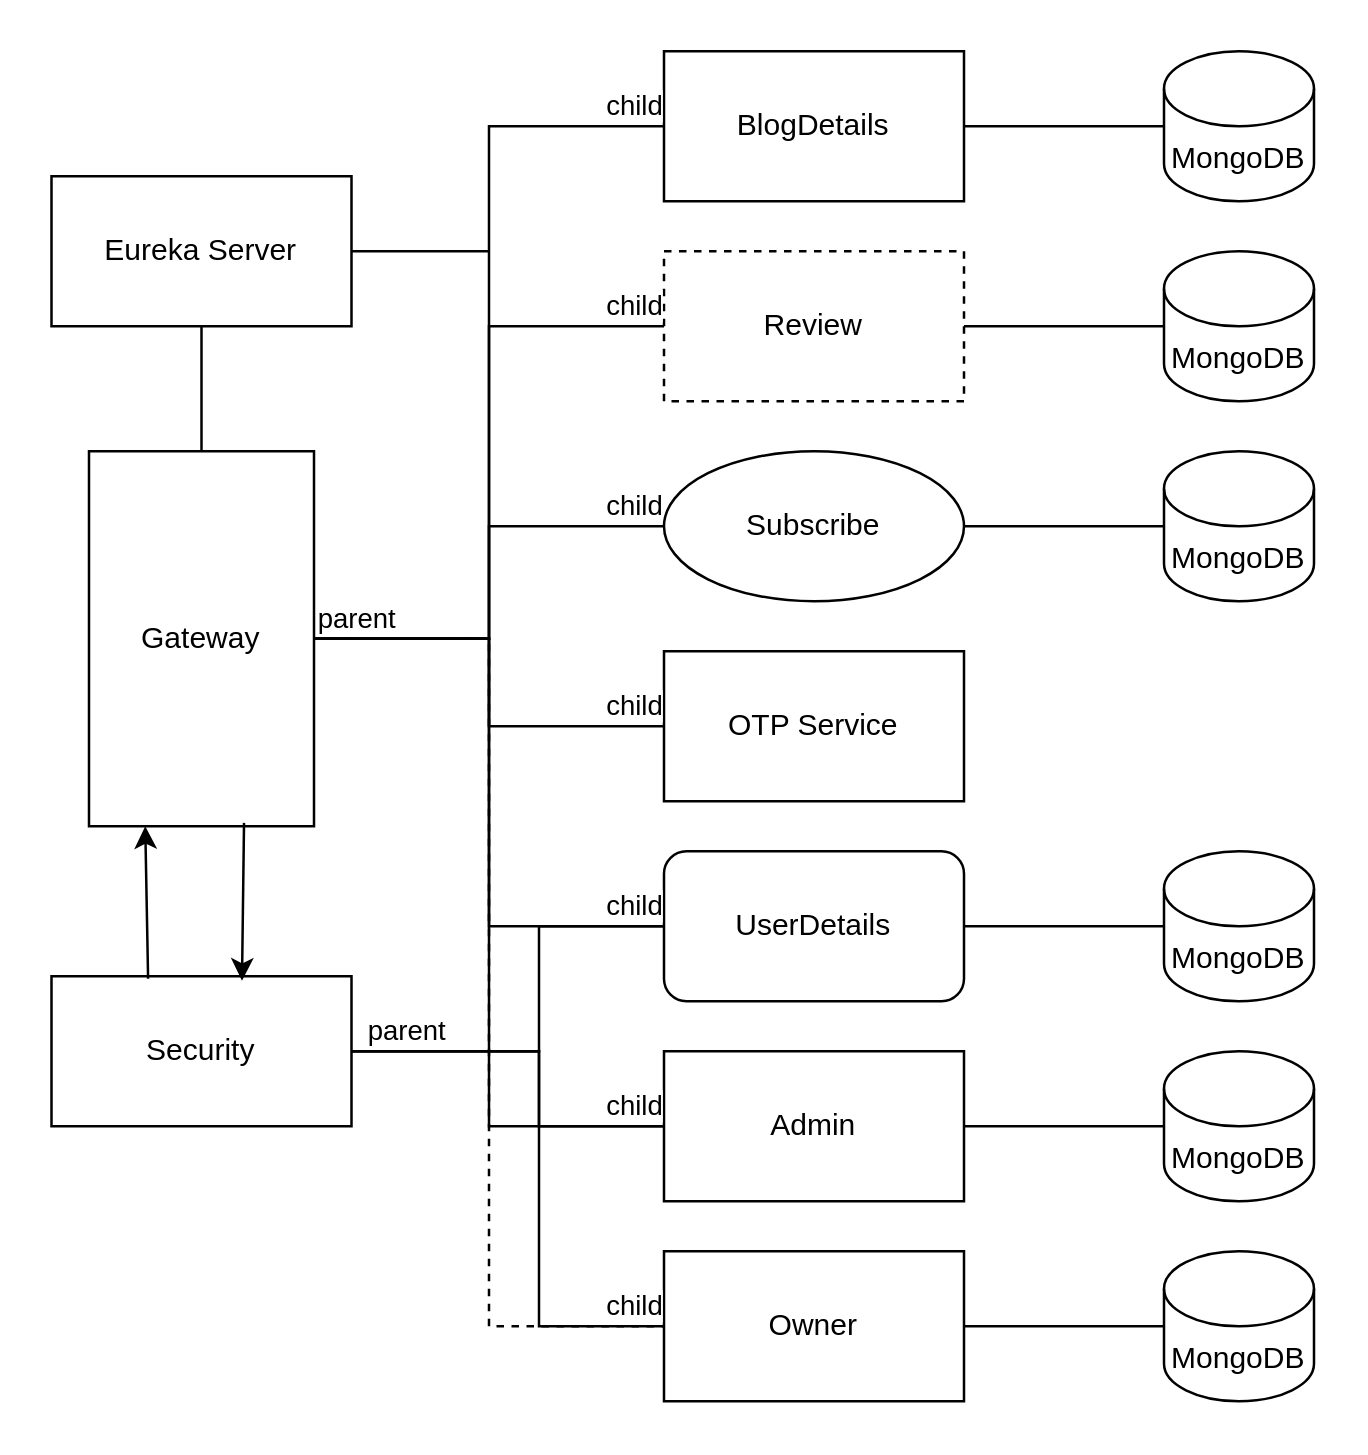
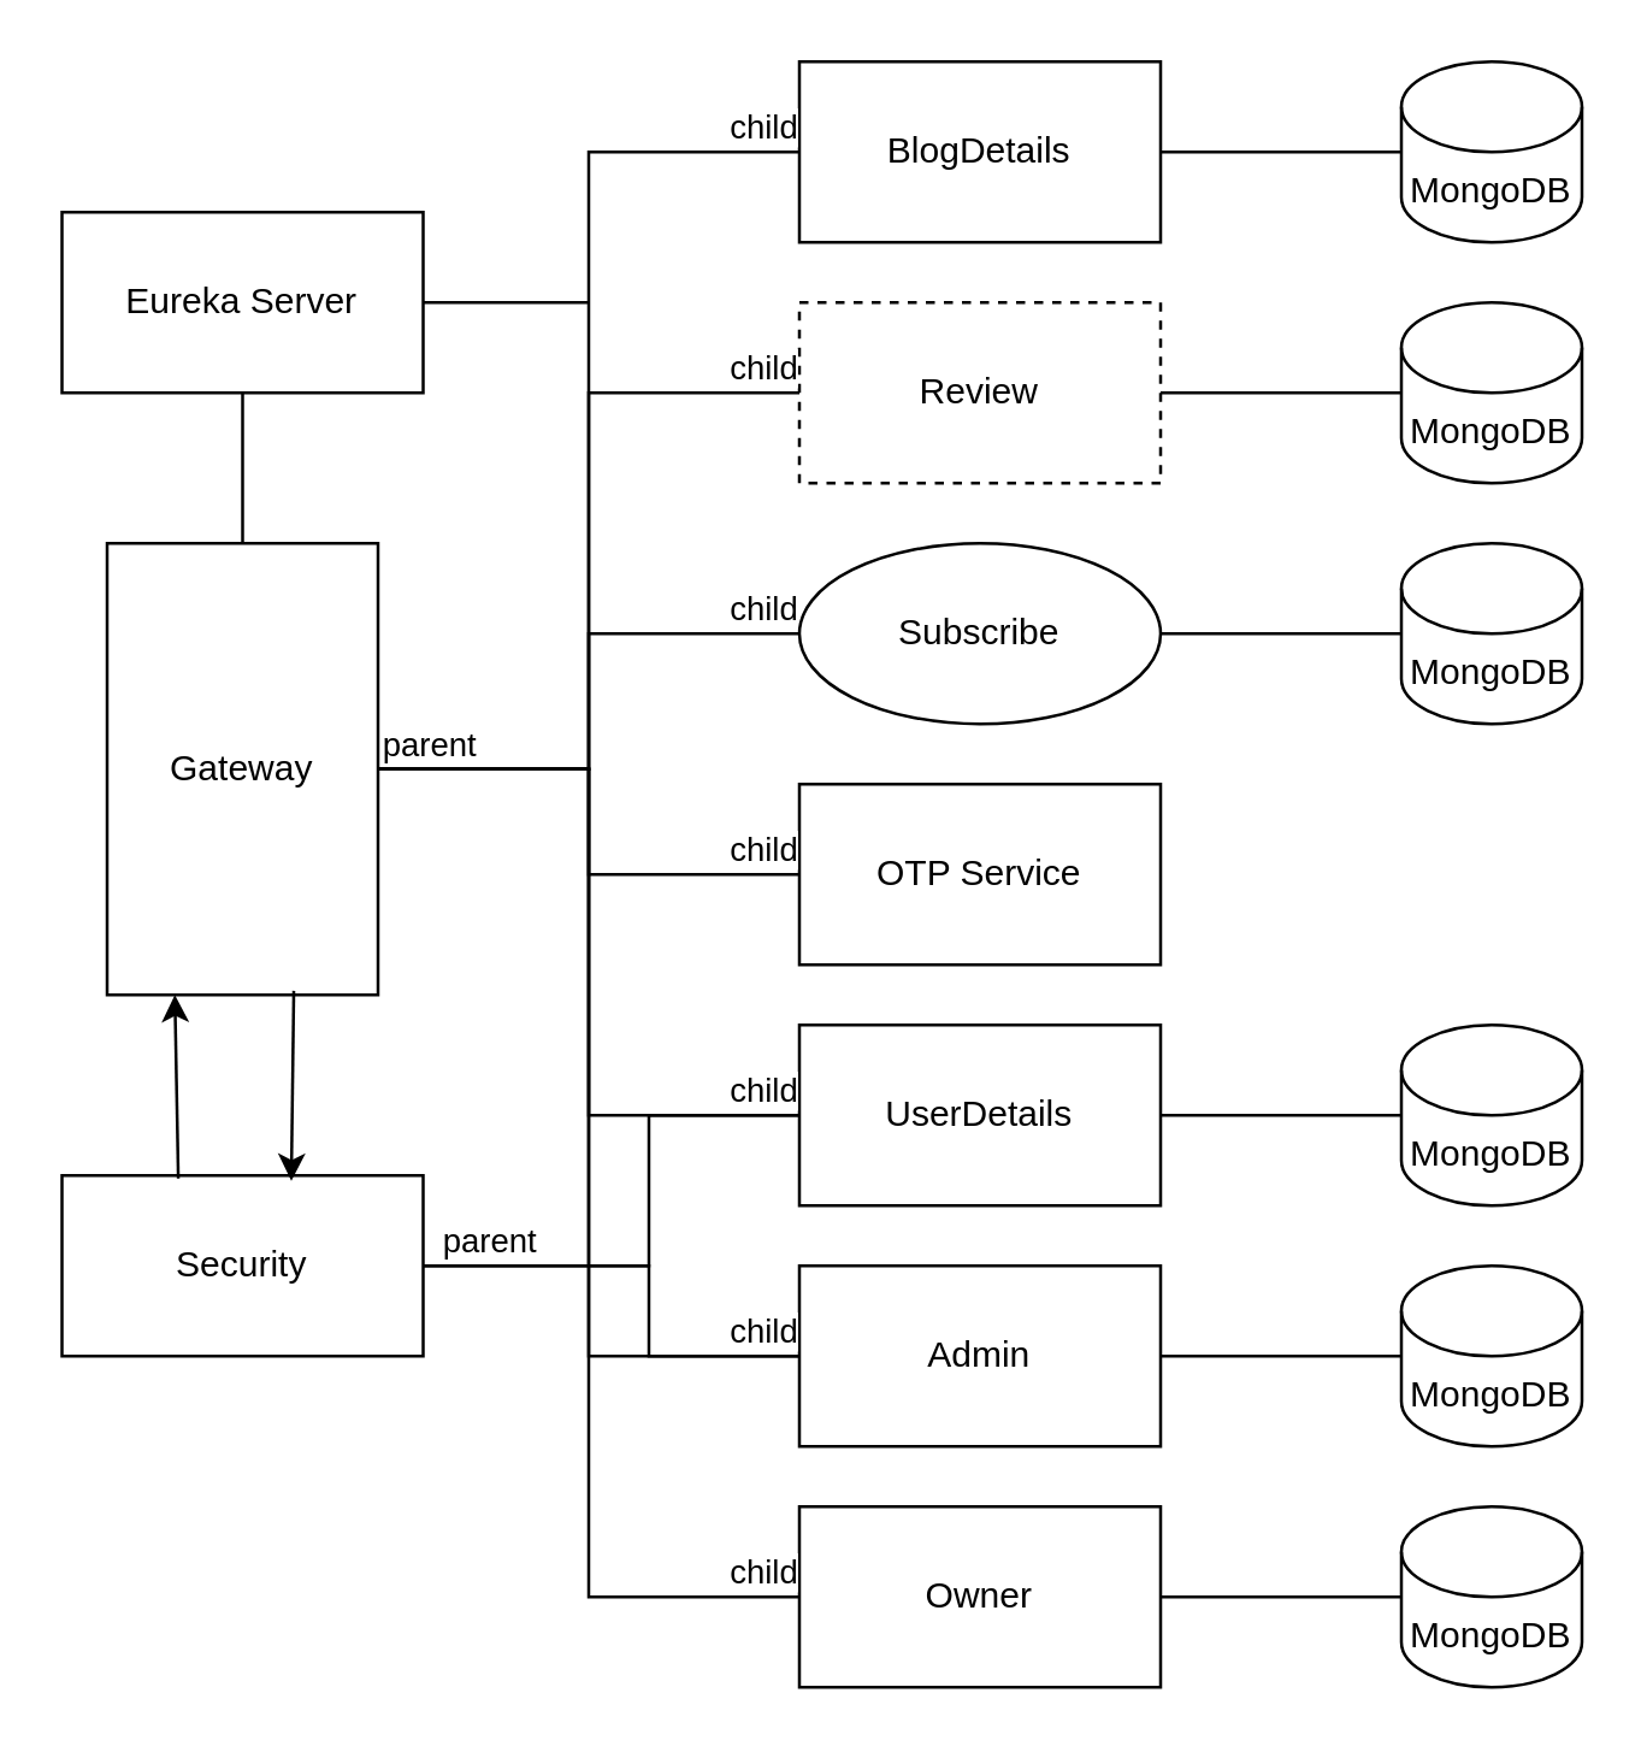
- <mxCell id="8" value="UserDetails" style="whiteSpace=wrap;html=1;rounded=1;" vertex="1" parent="1"><mxGeometry x="265" y="340" width="120" height="60" as="geometry" /></mxCell>
+ <mxCell id="8" value="UserDetails" style="rounded=0;whiteSpace=wrap;html=1;" vertex="1" parent="1"><mxGeometry x="265" y="340" width="120" height="60" as="geometry" /></mxCell>
- <mxCell id="46" value="" style="endArrow=none;html=1;edgeStyle=orthogonalEdgeStyle;rounded=0;entryX=0;entryY=0.5;entryDx=0;entryDy=0;exitX=1;exitY=0.5;exitDx=0;exitDy=0;" edge="1" parent="1" source="4" target="10"><mxGeometry relative="1" as="geometry"><mxPoint x="5" y="520" as="sourcePoint" /><mxPoint x="165" y="520" as="targetPoint" /><Array as="points"><mxPoint x="215" y="420" /><mxPoint x="215" y="530" /></Array></mxGeometry></mxCell>
- <mxCell id="31" value="" style="endArrow=none;html=1;edgeStyle=orthogonalEdgeStyle;rounded=0;entryX=0;entryY=0.5;entryDx=0;entryDy=0;exitX=1;exitY=0.5;exitDx=0;exitDy=0;dashed=1;" edge="1" parent="1" source="2" target="10"><mxGeometry relative="1" as="geometry"><mxPoint x="75" y="369.5" as="sourcePoint" /><mxPoint x="235" y="369.5" as="targetPoint" /></mxGeometry></mxCell>
+ <mxCell id="31" value="" style="endArrow=none;html=1;edgeStyle=orthogonalEdgeStyle;rounded=0;entryX=0;entryY=0.5;entryDx=0;entryDy=0;exitX=1;exitY=0.5;exitDx=0;exitDy=0;" edge="1" parent="1" source="2" target="10"><mxGeometry relative="1" as="geometry"><mxPoint x="75" y="369.5" as="sourcePoint" /><mxPoint x="235" y="369.5" as="targetPoint" /></mxGeometry></mxCell>
